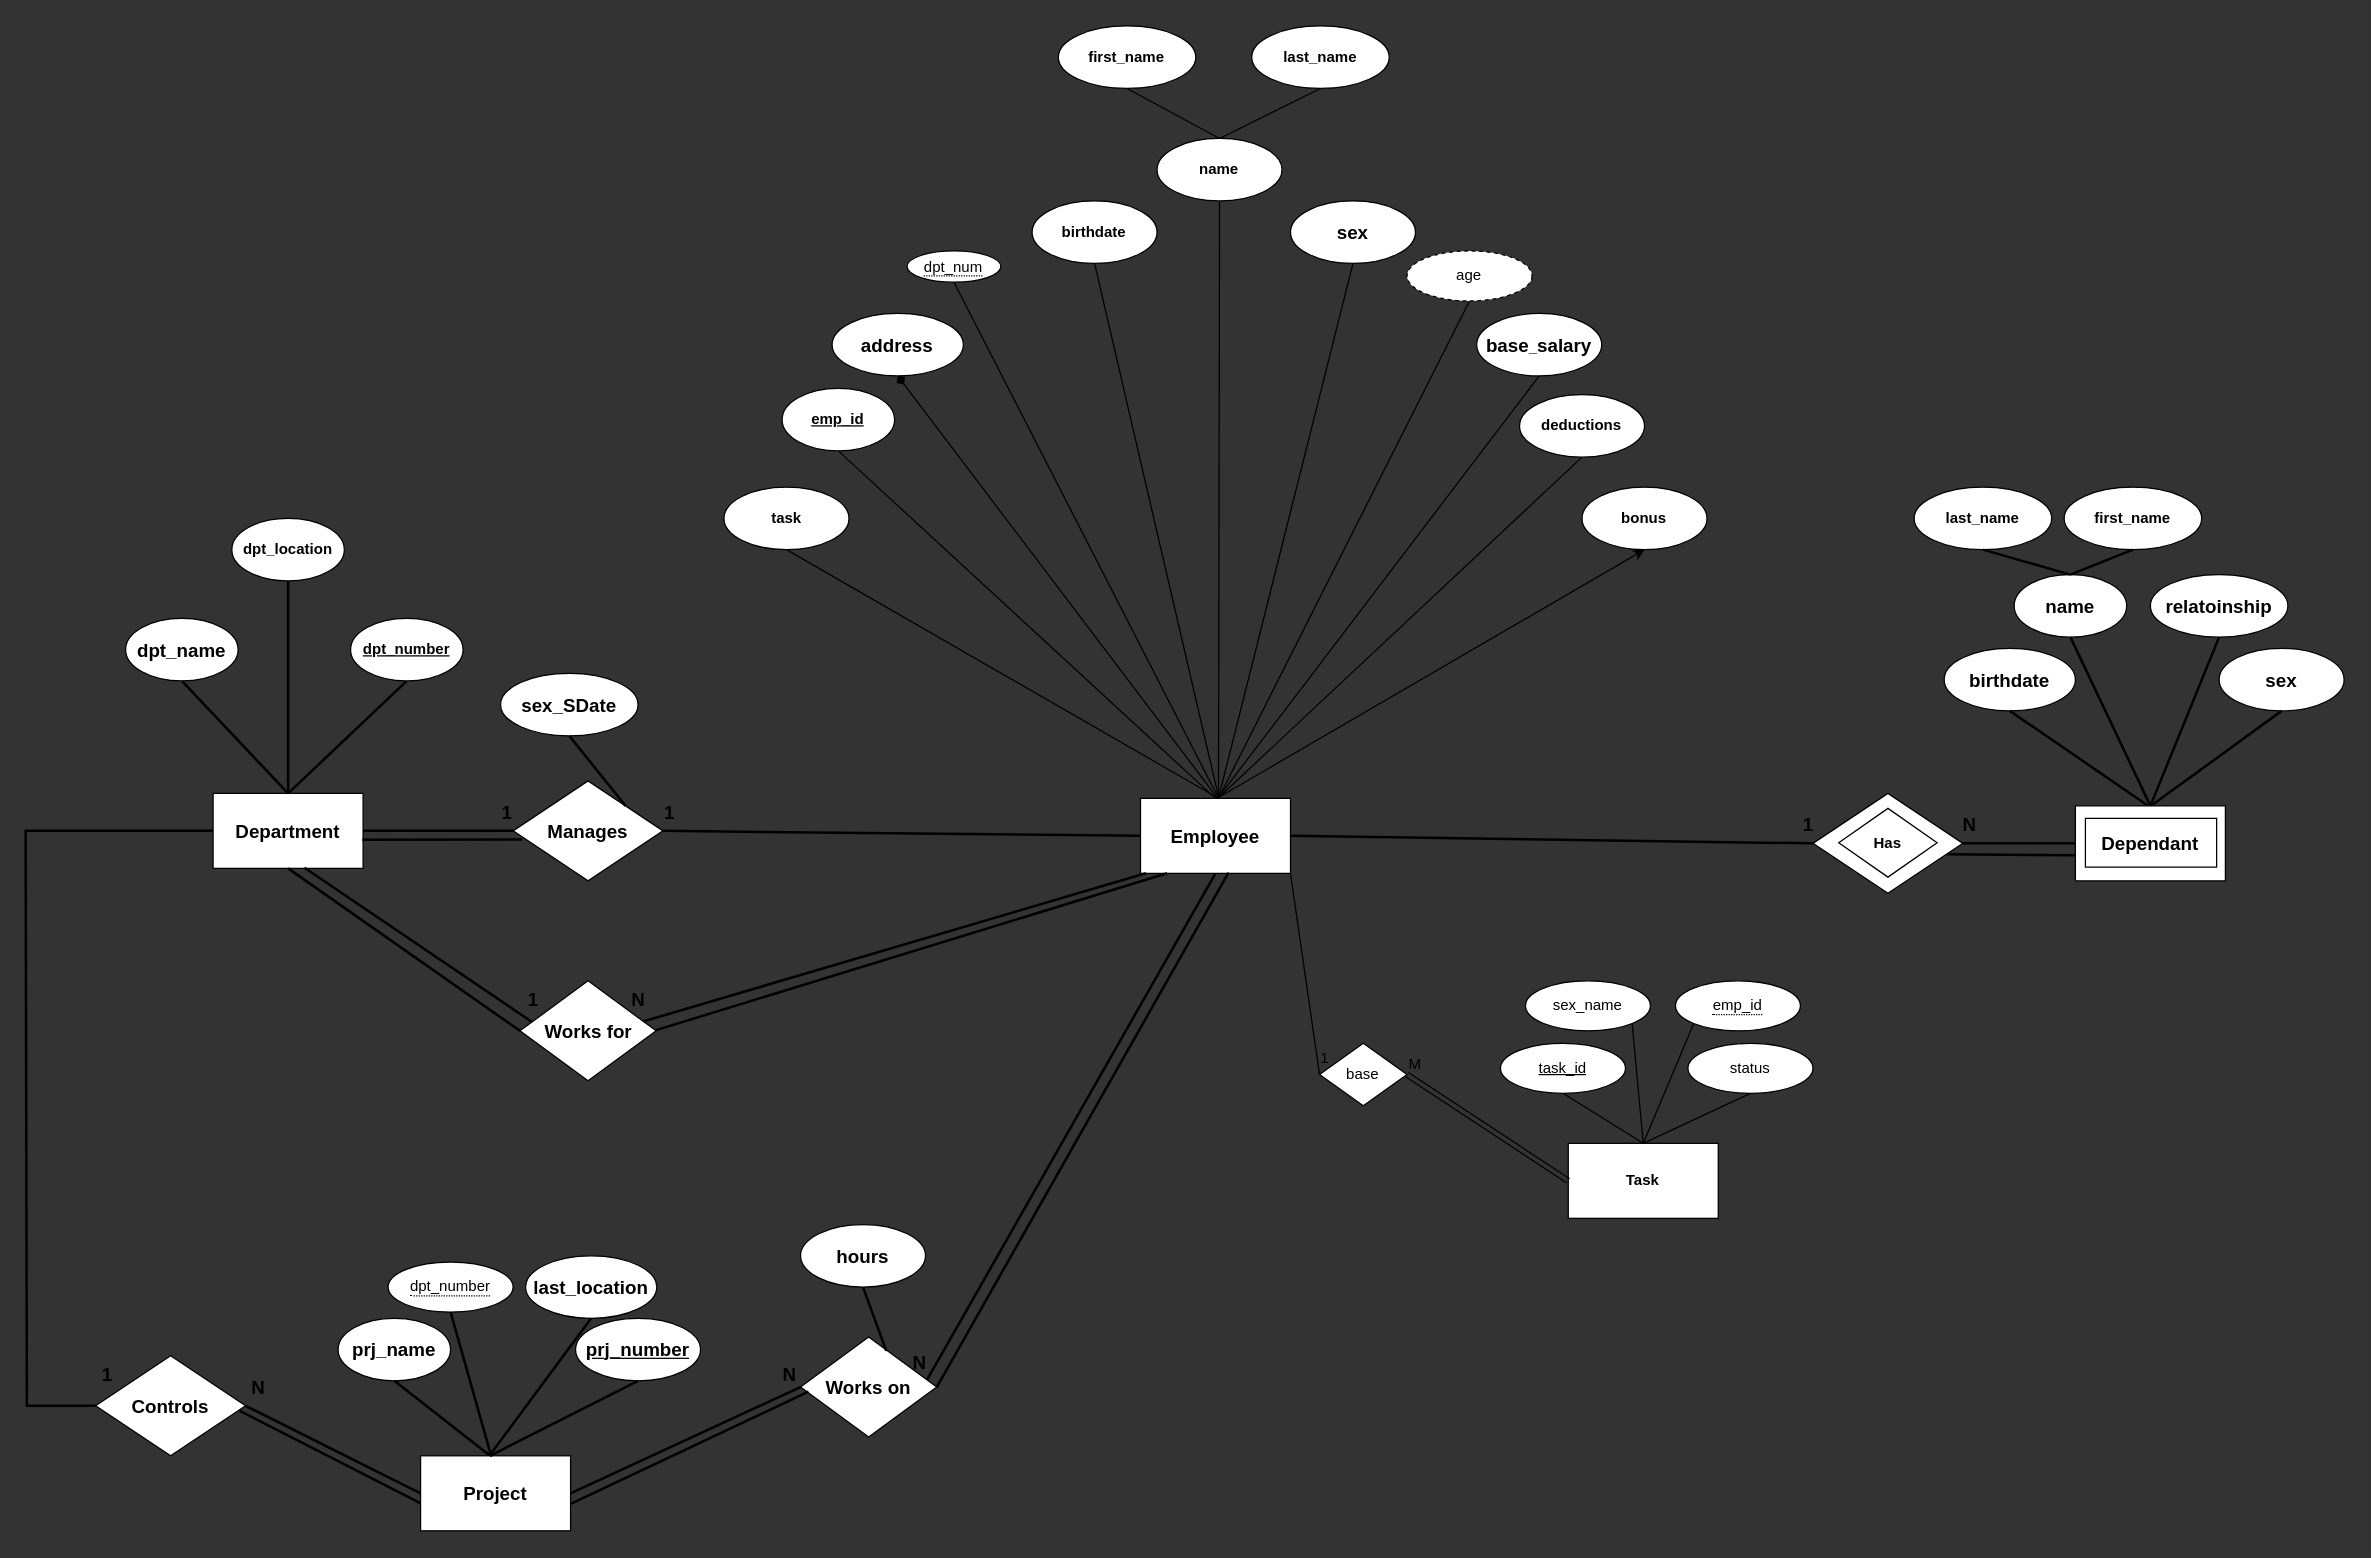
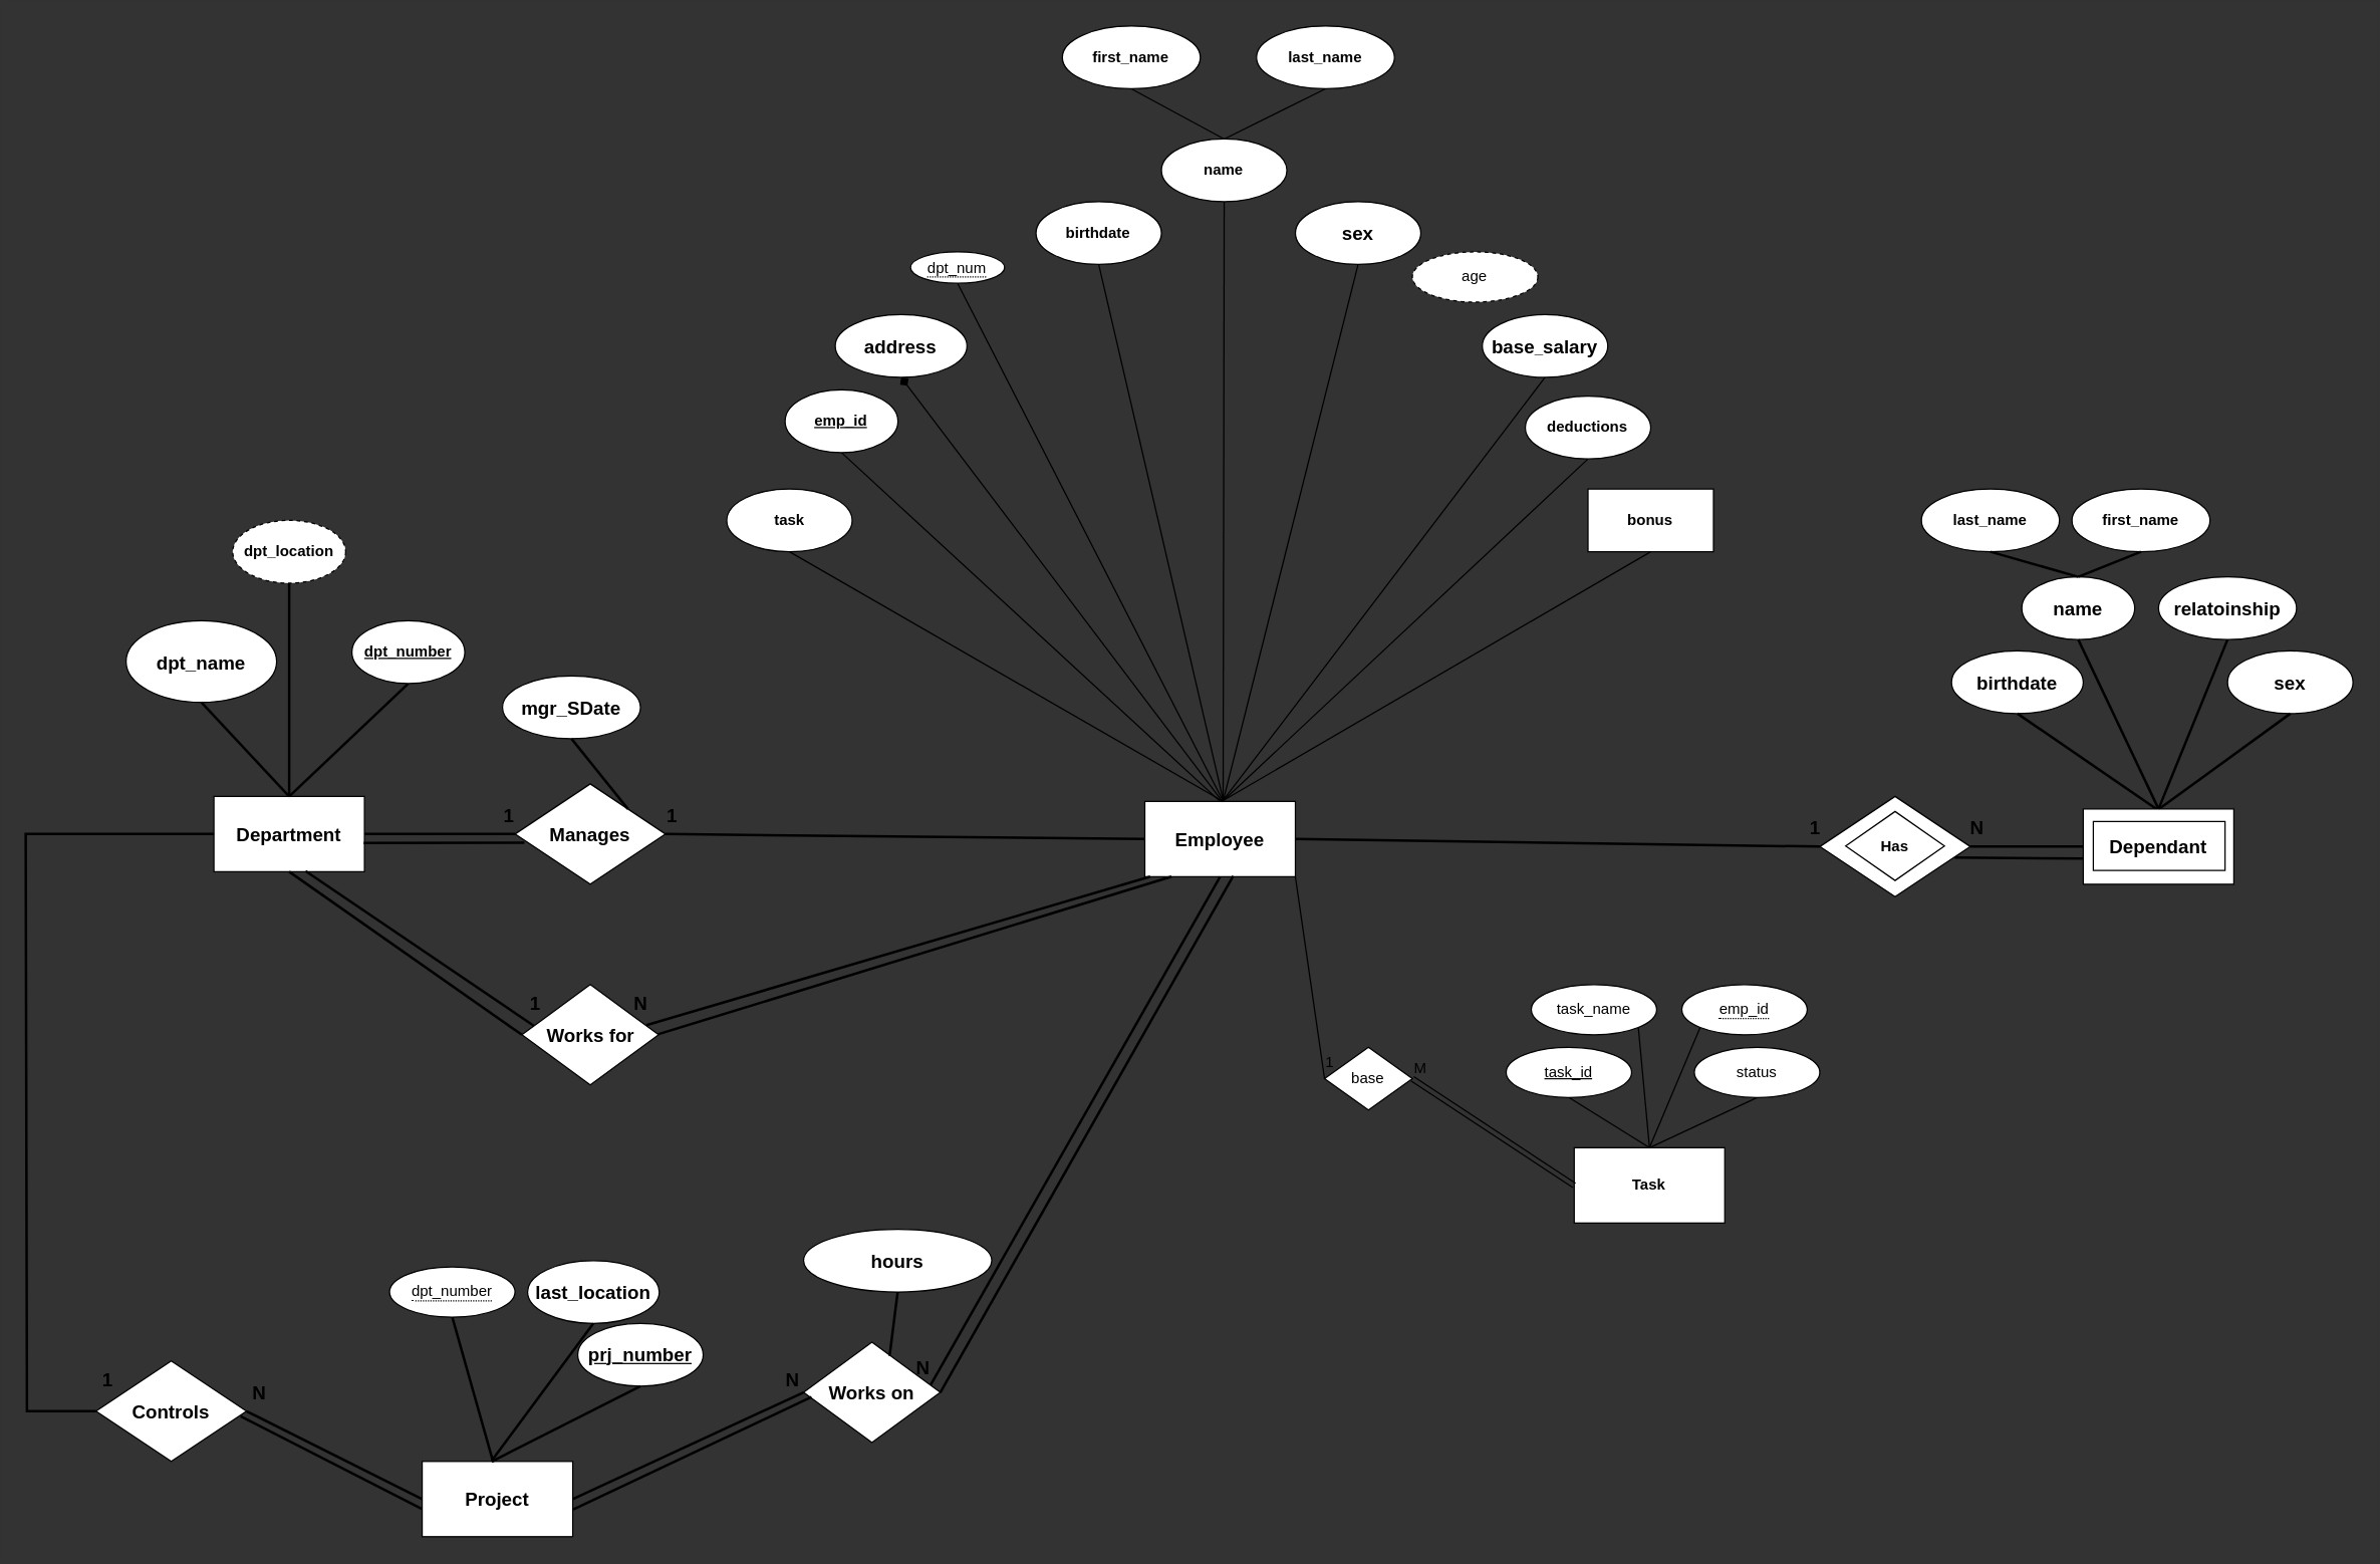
- <mxCell id="76" value="&lt;b&gt;bonus&lt;/b&gt;" style="ellipse;whiteSpace=wrap;html=1;" parent="1" vertex="1"><mxGeometry x="1265.25" y="389" width="100" height="50" as="geometry" /></mxCell>
+ <mxCell id="76" value="&lt;b&gt;bonus&lt;/b&gt;" style="whiteSpace=wrap;html=1;rounded=0;" parent="1" vertex="1"><mxGeometry x="1265.25" y="389" width="100" height="50" as="geometry" /></mxCell>
- <mxCell id="85" value="" style="endArrow=none;html=1;rounded=0;entryX=0.5;entryY=1;entryDx=0;entryDy=0;exitX=0.521;exitY=-0.005;exitDx=0;exitDy=0;exitPerimeter=0;" parent="1" source="11" target="78" edge="1"><mxGeometry width="50" height="50" relative="1" as="geometry"><mxPoint x="982" y="648" as="sourcePoint" /><mxPoint x="855" y="190" as="targetPoint" /></mxGeometry></mxCell>
- <mxCell id="14" value="&lt;b&gt;dpt_location&lt;/b&gt;" style="ellipse;whiteSpace=wrap;html=1;" parent="1" vertex="1"><mxGeometry x="185" y="414" width="90" height="50" as="geometry" /></mxCell>
+ <mxCell id="14" value="&lt;b&gt;dpt_location&lt;/b&gt;" style="ellipse;whiteSpace=wrap;html=1;dashed=1;" parent="1" vertex="1"><mxGeometry x="185" y="414" width="90" height="50" as="geometry" /></mxCell>
- <mxCell id="82" value="" style="endArrow=classic;html=1;rounded=0;entryX=0.5;entryY=1;entryDx=0;entryDy=0;exitX=0.52;exitY=-0.012;exitDx=0;exitDy=0;exitPerimeter=0;" parent="1" source="11" target="76" edge="1"><mxGeometry width="50" height="50" relative="1" as="geometry"><mxPoint x="985" y="649" as="sourcePoint" /><mxPoint x="985" y="170" as="targetPoint" /></mxGeometry></mxCell>
+ <mxCell id="82" value="" style="endArrow=none;html=1;rounded=0;entryX=0.5;entryY=1;entryDx=0;entryDy=0;exitX=0.52;exitY=-0.012;exitDx=0;exitDy=0;exitPerimeter=0;" parent="1" source="11" target="76" edge="1"><mxGeometry width="50" height="50" relative="1" as="geometry"><mxPoint x="985" y="649" as="sourcePoint" /><mxPoint x="985" y="170" as="targetPoint" /></mxGeometry></mxCell>
- <mxCell id="8" value="&lt;b&gt;&lt;font style=&quot;font-size: 15px;&quot;&gt;dpt_name&lt;/font&gt;&lt;/b&gt;" style="ellipse;whiteSpace=wrap;html=1;" parent="1" vertex="1"><mxGeometry x="100" y="494" width="90" height="50" as="geometry" /></mxCell>
+ <mxCell id="8" value="&lt;b&gt;&lt;font style=&quot;font-size: 15px;&quot;&gt;dpt_name&lt;/font&gt;&lt;/b&gt;" style="ellipse;whiteSpace=wrap;html=1;" parent="1" vertex="1"><mxGeometry x="100" y="494" width="120" height="65" as="geometry" /></mxCell>
- <mxCell id="3" value="&lt;b&gt;&lt;span style=&quot;font-size: 15px;&quot;&gt;sex_SDate&lt;/span&gt;&lt;/b&gt;" style="ellipse;whiteSpace=wrap;html=1;" parent="1" vertex="1"><mxGeometry x="400" y="538" width="110" height="50" as="geometry" /></mxCell>
+ <mxCell id="3" value="&lt;b&gt;&lt;span style=&quot;font-size: 15px;&quot;&gt;mgr_SDate&lt;/span&gt;&lt;/b&gt;" style="ellipse;whiteSpace=wrap;html=1;" parent="1" vertex="1"><mxGeometry x="400" y="538" width="110" height="50" as="geometry" /></mxCell>
- <mxCell id="96" value="sex_name" style="ellipse;whiteSpace=wrap;html=1;align=center;" parent="1" vertex="1"><mxGeometry x="1220" y="784" width="100" height="40" as="geometry" /></mxCell>
+ <mxCell id="96" value="task_name" style="ellipse;whiteSpace=wrap;html=1;align=center;" parent="1" vertex="1"><mxGeometry x="1220" y="784" width="100" height="40" as="geometry" /></mxCell>
- <mxCell id="71" value="&lt;b&gt;&lt;span style=&quot;font-size: 15px;&quot;&gt;hours&lt;/span&gt;&lt;/b&gt;" style="ellipse;whiteSpace=wrap;html=1;" parent="1" vertex="1"><mxGeometry x="640" y="979" width="100" height="50" as="geometry" /></mxCell>
+ <mxCell id="71" value="&lt;b&gt;&lt;span style=&quot;font-size: 15px;&quot;&gt;hours&lt;/span&gt;&lt;/b&gt;" style="ellipse;whiteSpace=wrap;html=1;" parent="1" vertex="1"><mxGeometry x="640" y="979" width="150" height="50" as="geometry" /></mxCell>
- <mxCell id="4" value="&lt;b&gt;&lt;font style=&quot;font-size: 15px;&quot;&gt;prj_name&lt;/font&gt;&lt;/b&gt;" style="ellipse;whiteSpace=wrap;html=1;" parent="1" vertex="1"><mxGeometry x="270" y="1054" width="90" height="50" as="geometry" /></mxCell>
- <mxCell id="27" value="" style="endArrow=none;html=1;rounded=0;entryX=0.5;entryY=1;entryDx=0;entryDy=0;strokeWidth=2;exitX=0.459;exitY=-0.008;exitDx=0;exitDy=0;exitPerimeter=0;" parent="1" source="19" target="4" edge="1"><mxGeometry width="50" height="50" relative="1" as="geometry"><mxPoint x="466" y="1049" as="sourcePoint" /><mxPoint x="261" y="1074" as="targetPoint" /></mxGeometry></mxCell>
